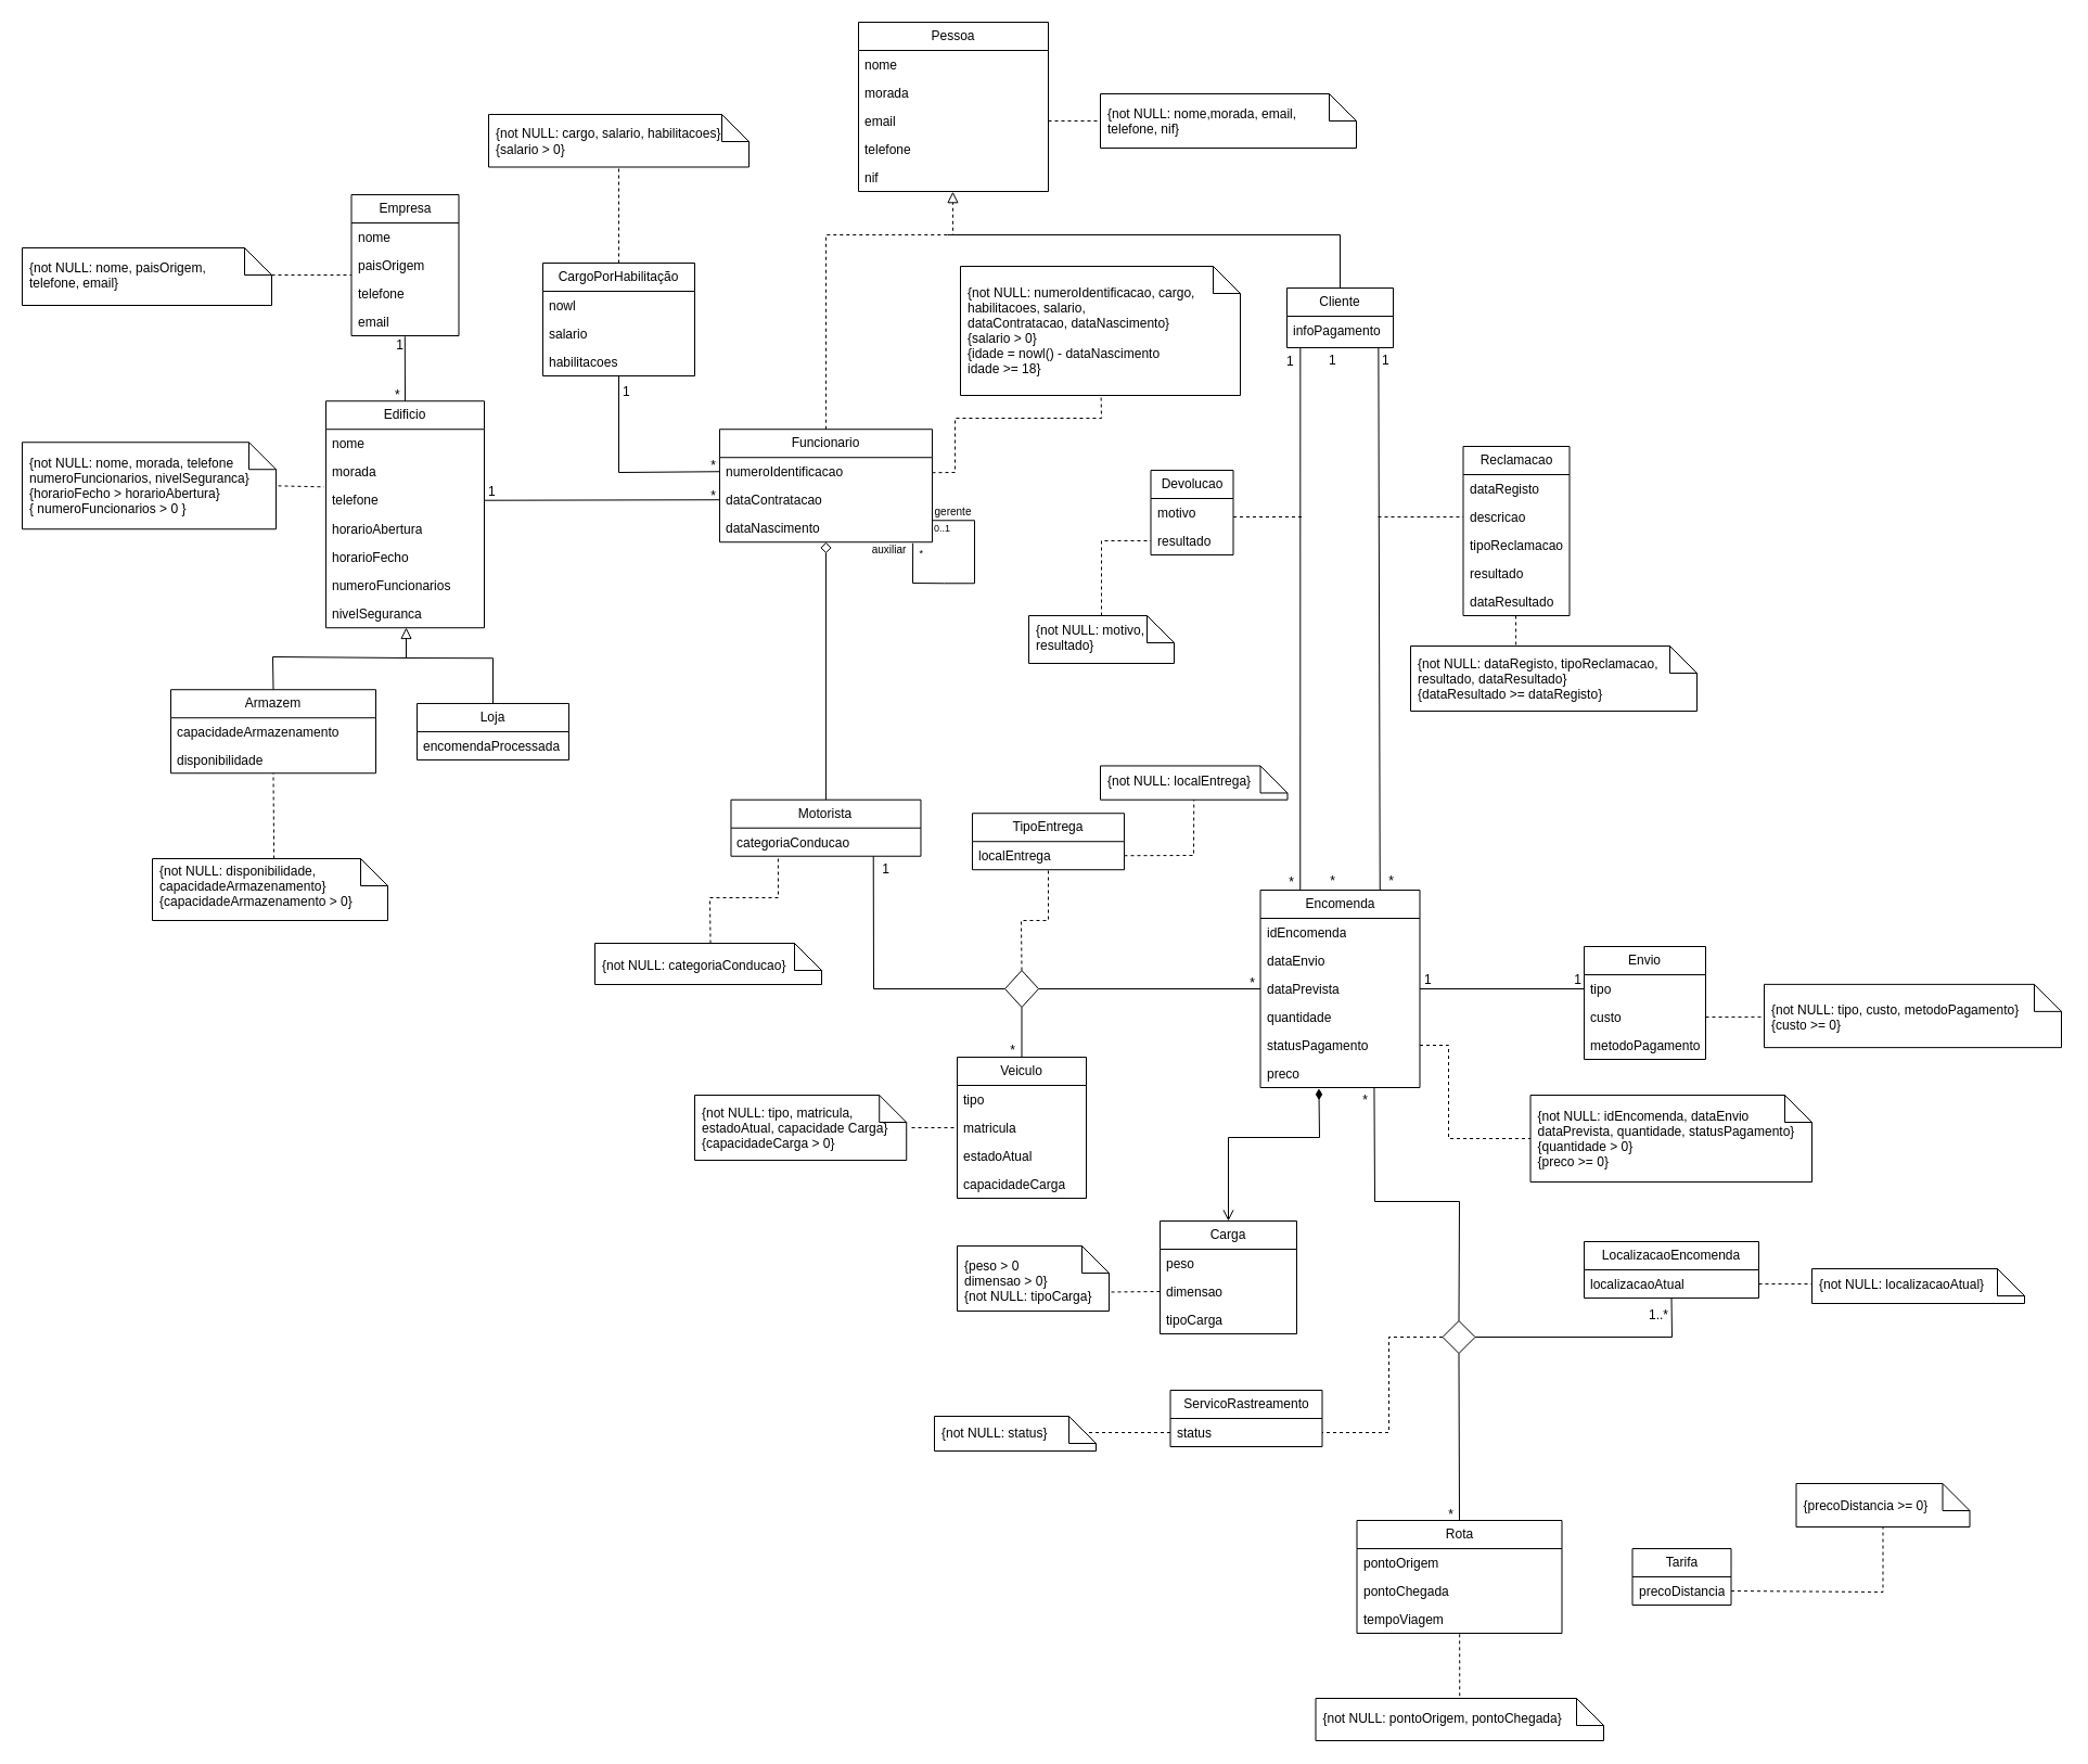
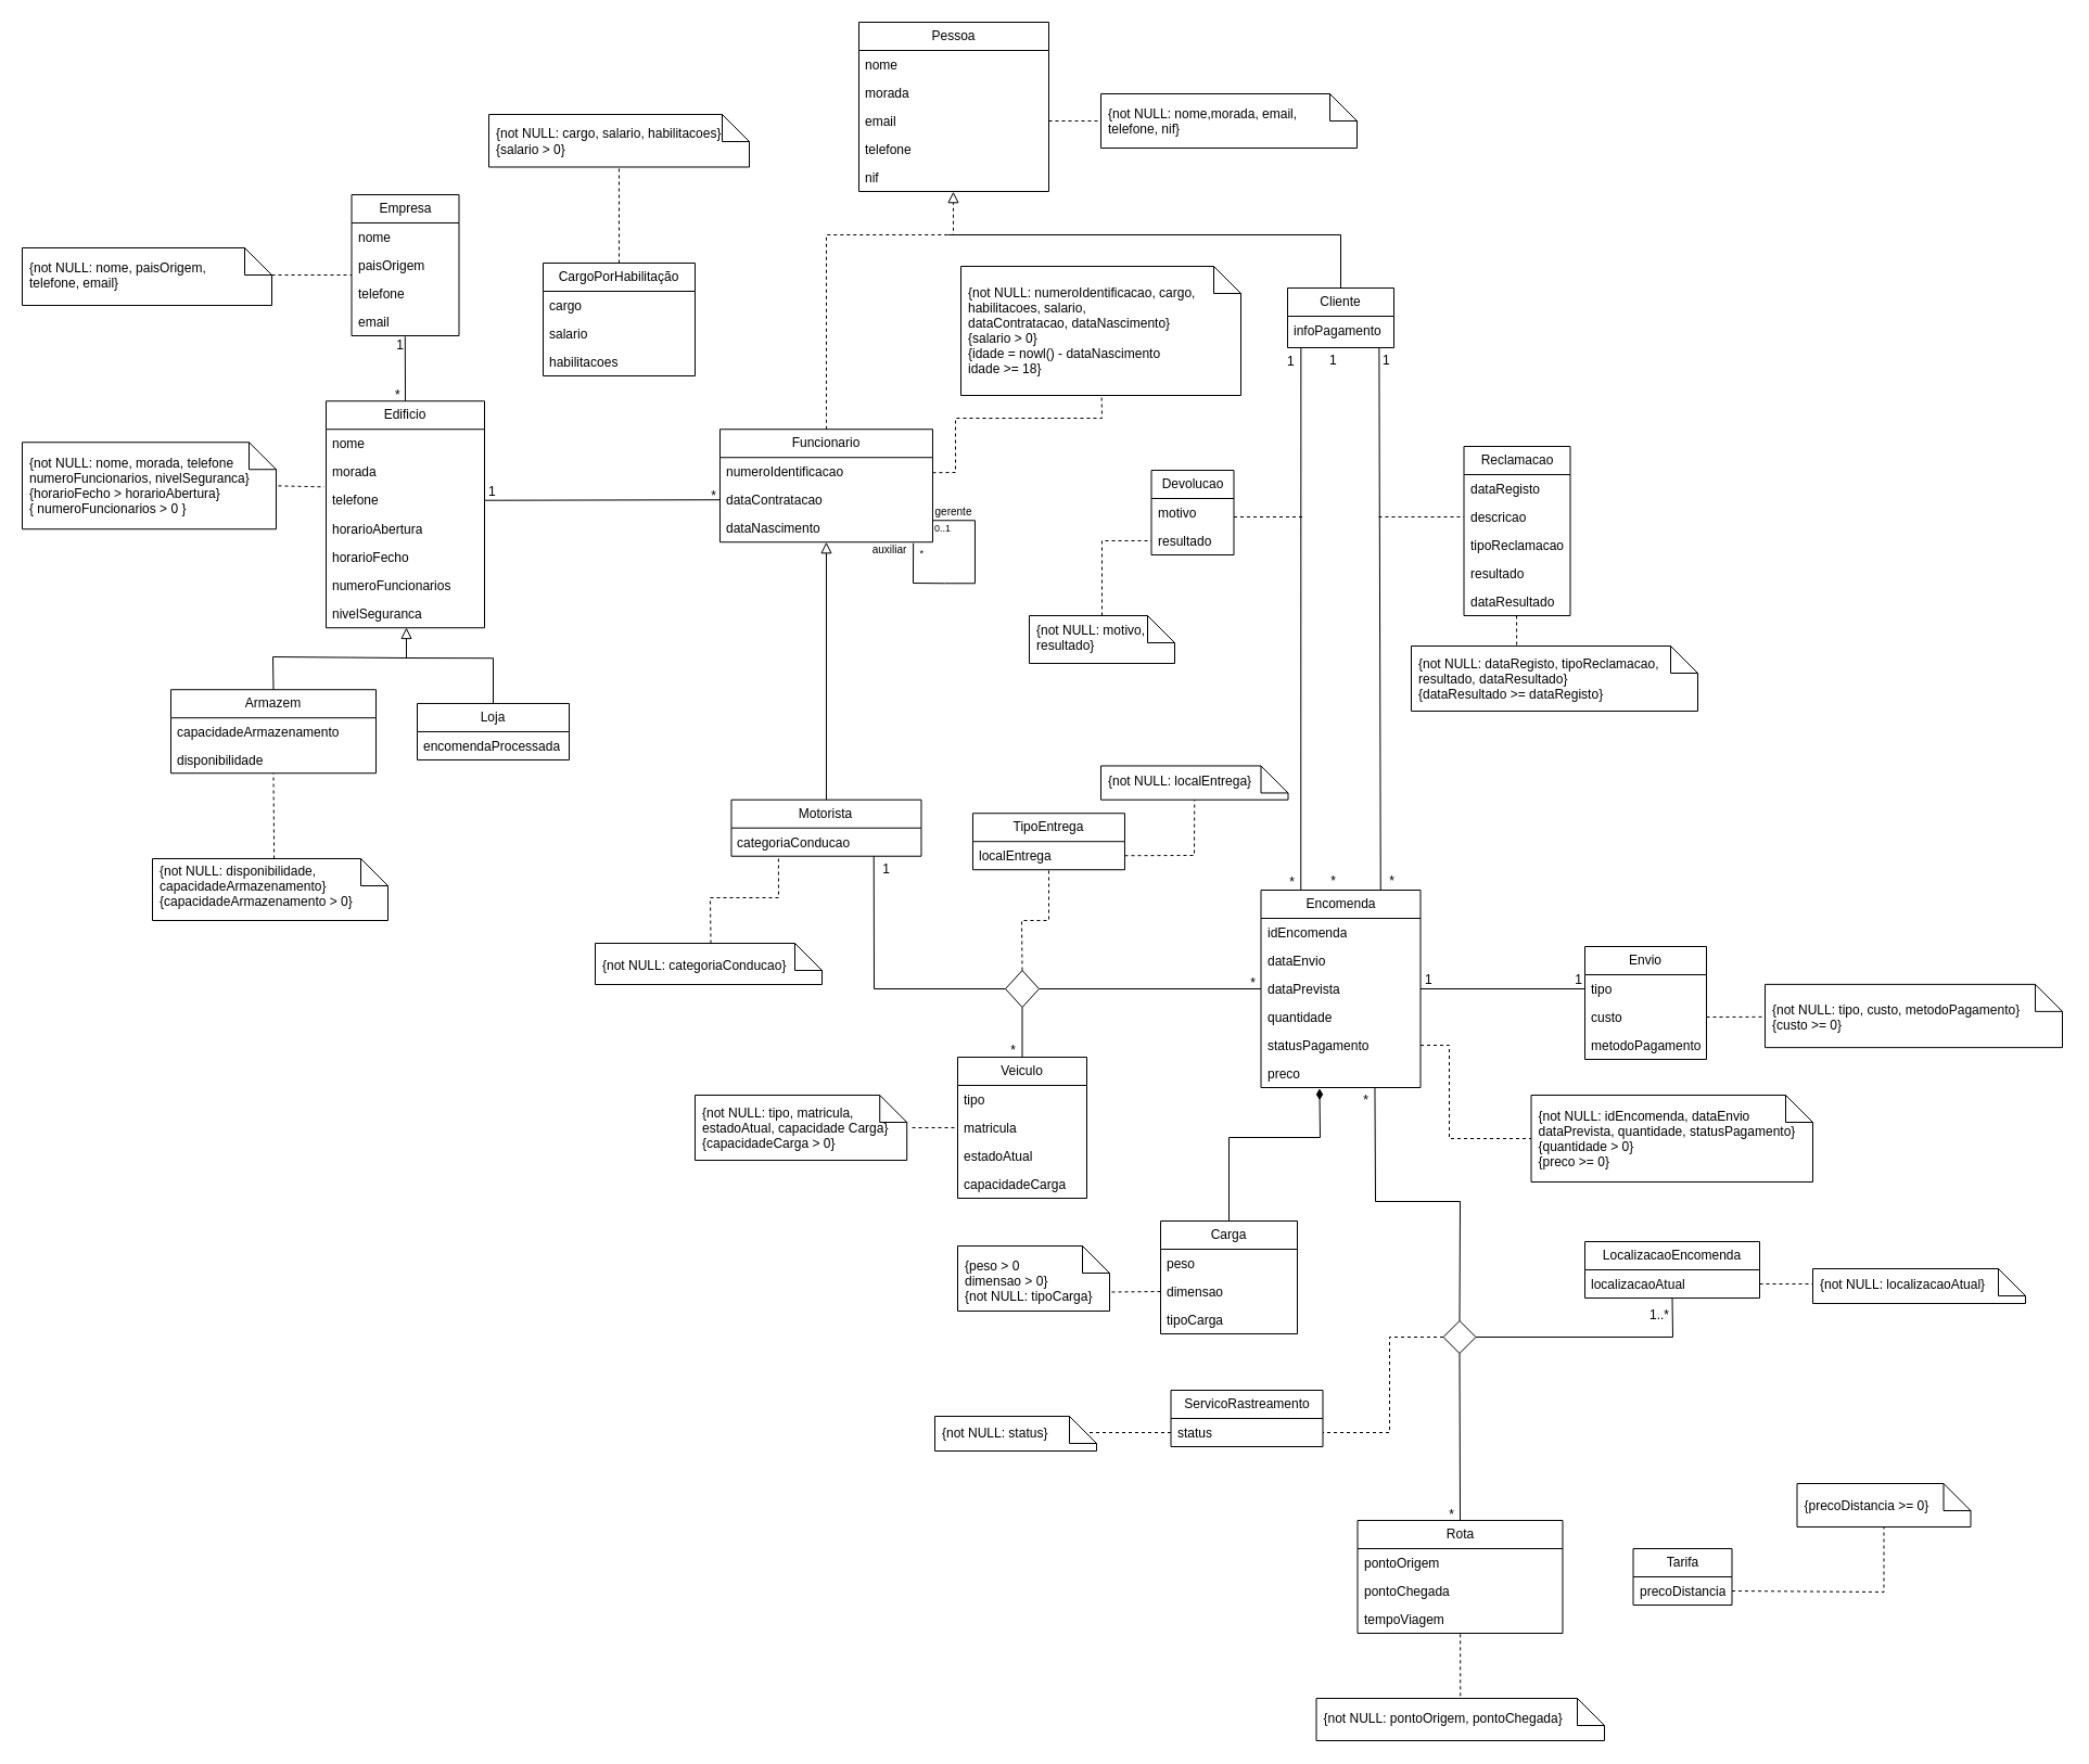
- <mxCell id="165" value="nowl" style="text;strokeColor=none;fillColor=none;align=left;verticalAlign=top;spacingLeft=4;spacingRight=4;overflow=hidden;rotatable=0;points=[[0,0.5],[1,0.5]];portConstraint=eastwest;whiteSpace=wrap;html=1;" vertex="1" parent="164"><mxGeometry y="26" width="140" height="26" as="geometry" /></mxCell>
+ <mxCell id="165" value="cargo" style="text;strokeColor=none;fillColor=none;align=left;verticalAlign=top;spacingLeft=4;spacingRight=4;overflow=hidden;rotatable=0;points=[[0,0.5],[1,0.5]];portConstraint=eastwest;whiteSpace=wrap;html=1;" vertex="1" parent="164"><mxGeometry y="26" width="140" height="26" as="geometry" /></mxCell>
- <mxCell id="168" value="" style="endArrow=none;html=1;rounded=0;exitX=0.5;exitY=1;exitDx=0;exitDy=0;entryX=0;entryY=0.5;entryDx=0;entryDy=0;exitPerimeter=0;" edge="1" parent="1" source="167" target="30"><mxGeometry relative="1" as="geometry"><mxPoint x="456.48" y="368.23" as="sourcePoint" /><mxPoint x="673.48" y="369.23" as="targetPoint" /><Array as="points"><mxPoint x="570" y="435" /></Array></mxGeometry></mxCell>
- <mxCell id="169" value="1" style="resizable=0;html=1;whiteSpace=wrap;align=left;verticalAlign=bottom;" connectable="0" vertex="1" parent="168"><mxGeometry x="-1" relative="1" as="geometry"><mxPoint x="2" y="23" as="offset" /></mxGeometry></mxCell>
- <mxCell id="170" value="*" style="resizable=0;html=1;whiteSpace=wrap;align=right;verticalAlign=bottom;" connectable="0" vertex="1" parent="168"><mxGeometry x="1" relative="1" as="geometry"><mxPoint x="-2" y="3" as="offset" /></mxGeometry></mxCell>
- <mxCell id="99" value="" style="endArrow=diamond;html=1;rounded=0;align=center;verticalAlign=bottom;endFill=0;labelBackgroundColor=none;endSize=8;exitX=0.5;exitY=0;exitDx=0;exitDy=0;entryX=0.5;entryY=1;entryDx=0;entryDy=0;" edge="1" parent="1" source="41" target="29"><mxGeometry relative="1" as="geometry"><mxPoint x="799" y="609.5" as="sourcePoint" /><mxPoint x="761.196" y="494.468" as="targetPoint" /></mxGeometry></mxCell>
+ <mxCell id="99" value="" style="endArrow=block;html=1;rounded=0;align=center;verticalAlign=bottom;endFill=0;labelBackgroundColor=none;endSize=8;exitX=0.5;exitY=0;exitDx=0;exitDy=0;entryX=0.5;entryY=1;entryDx=0;entryDy=0;" edge="1" parent="1" source="41" target="29"><mxGeometry relative="1" as="geometry"><mxPoint x="799" y="609.5" as="sourcePoint" /><mxPoint x="761.196" y="494.468" as="targetPoint" /></mxGeometry></mxCell>
- <mxCell id="111" value="" style="endArrow=open;startArrow=diamondThin;endFill=0;startFill=1;html=1;verticalAlign=bottom;labelBackgroundColor=none;strokeWidth=1;startSize=8;endSize=8;rounded=0;entryX=0.5;entryY=0;entryDx=0;entryDy=0;exitX=0.367;exitY=1.031;exitDx=0;exitDy=0;exitPerimeter=0;" edge="1" parent="1" source="63" target="68"><mxGeometry width="160" relative="1" as="geometry"><mxPoint x="1216.037" y="984.26" as="sourcePoint" /><mxPoint x="1034" y="1086.56" as="targetPoint" /><Array as="points"><mxPoint x="1216" y="1048" /><mxPoint x="1132" y="1048" /></Array></mxGeometry></mxCell>
+ <mxCell id="111" value="" style="endArrow=none;startArrow=diamondThin;endFill=0;startFill=1;html=1;verticalAlign=bottom;labelBackgroundColor=none;strokeWidth=1;startSize=8;endSize=8;rounded=0;entryX=0.5;entryY=0;entryDx=0;entryDy=0;exitX=0.367;exitY=1.031;exitDx=0;exitDy=0;exitPerimeter=0;" edge="1" parent="1" source="63" target="68"><mxGeometry width="160" relative="1" as="geometry"><mxPoint x="1216.037" y="984.26" as="sourcePoint" /><mxPoint x="1034" y="1086.56" as="targetPoint" /><Array as="points"><mxPoint x="1216" y="1048" /><mxPoint x="1132" y="1048" /></Array></mxGeometry></mxCell>
